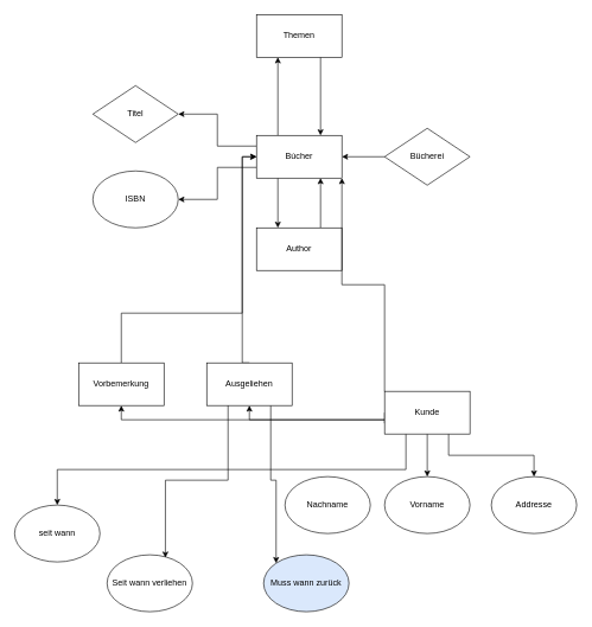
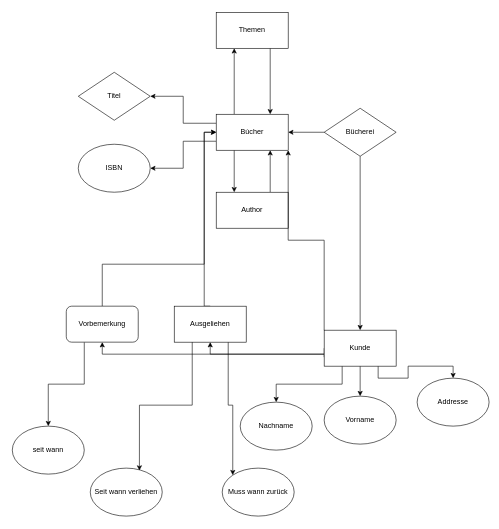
- <mxCell id="30" value="Vorbemerkung" style="rounded=0;whiteSpace=wrap;html=1;" vertex="1" parent="1"><mxGeometry x="110" y="510" width="120" height="60" as="geometry" /></mxCell>
+ <mxCell id="30" value="Vorbemerkung" style="whiteSpace=wrap;html=1;rounded=1;" vertex="1" parent="1"><mxGeometry x="110" y="510" width="120" height="60" as="geometry" /></mxCell>
+ <mxCell id="3" style="edgeStyle=orthogonalEdgeStyle;rounded=0;orthogonalLoop=1;jettySize=auto;html=1;exitX=0.5;exitY=1;exitDx=0;exitDy=0;entryX=0.5;entryY=0;entryDx=0;entryDy=0;" edge="1" parent="1" source="4" target="22"><mxGeometry relative="1" as="geometry" /></mxCell>
+ <mxCell id="29" style="edgeStyle=orthogonalEdgeStyle;rounded=0;orthogonalLoop=1;jettySize=auto;html=1;exitX=0.25;exitY=1;exitDx=0;exitDy=0;entryX=0.5;entryY=0;entryDx=0;entryDy=0;" edge="1" parent="1" source="30" target="35"><mxGeometry relative="1" as="geometry" /></mxCell>
- <mxCell id="17" style="edgeStyle=orthogonalEdgeStyle;rounded=0;orthogonalLoop=1;jettySize=auto;html=1;exitX=0.25;exitY=1;exitDx=0;exitDy=0;" edge="1" parent="1" source="22" target="35"><mxGeometry relative="1" as="geometry" /></mxCell>
+ <mxCell id="17" style="edgeStyle=orthogonalEdgeStyle;rounded=0;orthogonalLoop=1;jettySize=auto;html=1;exitX=0.25;exitY=1;exitDx=0;exitDy=0;entryX=0.5;entryY=0;entryDx=0;entryDy=0;" edge="1" parent="1" source="22" target="23"><mxGeometry relative="1" as="geometry" /></mxCell>
- <mxCell id="24" value="Vorname" style="ellipse;whiteSpace=wrap;html=1;" vertex="1" parent="1"><mxGeometry x="540" y="670" width="120" height="80" as="geometry" /></mxCell>
+ <mxCell id="24" value="Vorname" style="ellipse;whiteSpace=wrap;html=1;" vertex="1" parent="1"><mxGeometry x="540" y="660" width="120" height="80" as="geometry" /></mxCell>
- <mxCell id="25" value="Addresse" style="ellipse;whiteSpace=wrap;html=1;" vertex="1" parent="1"><mxGeometry x="690" y="670" width="120" height="80" as="geometry" /></mxCell>
+ <mxCell id="25" value="Addresse" style="ellipse;whiteSpace=wrap;html=1;" vertex="1" parent="1"><mxGeometry x="695" y="630" width="120" height="80" as="geometry" /></mxCell>
- <mxCell id="27" value="Muss wann zurück" style="ellipse;whiteSpace=wrap;html=1;fillColor=#dae8fc;" vertex="1" parent="1"><mxGeometry x="370" y="780" width="120" height="80" as="geometry" /></mxCell>
+ <mxCell id="27" value="Muss wann zurück" style="ellipse;whiteSpace=wrap;html=1;" vertex="1" parent="1"><mxGeometry x="370" y="780" width="120" height="80" as="geometry" /></mxCell>
